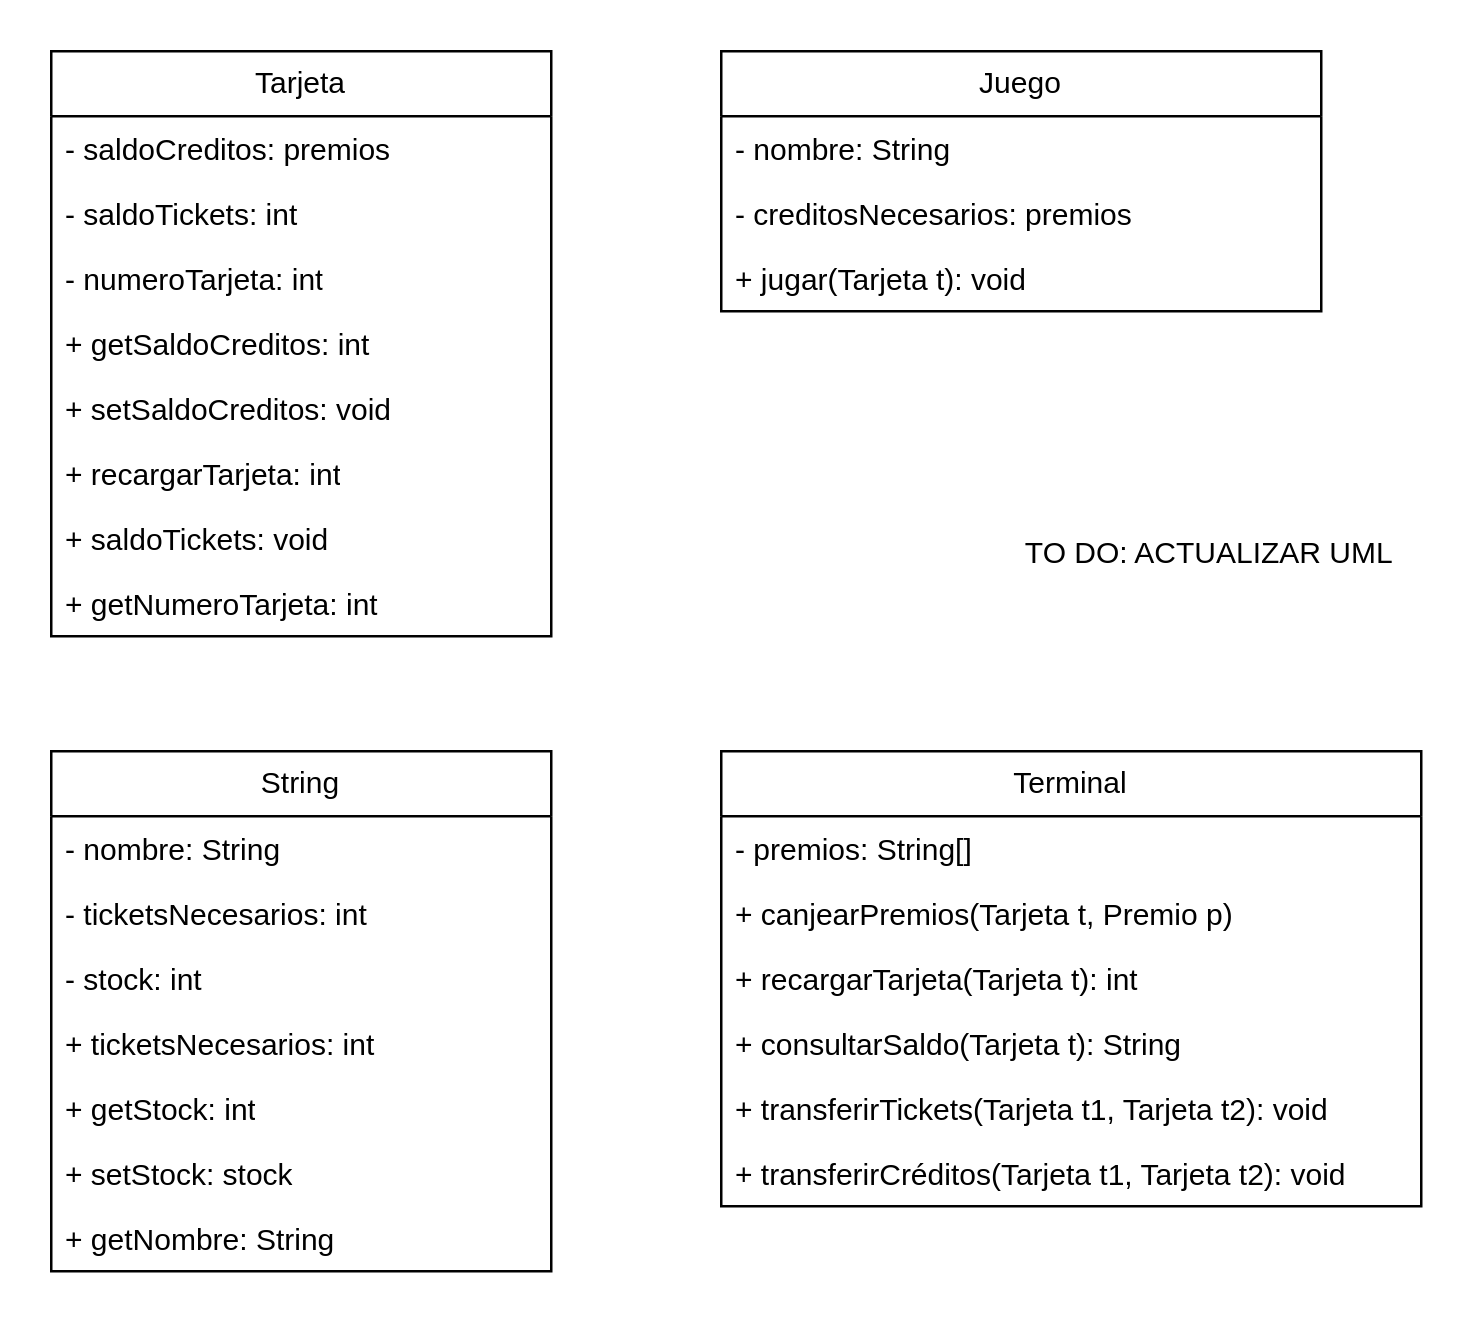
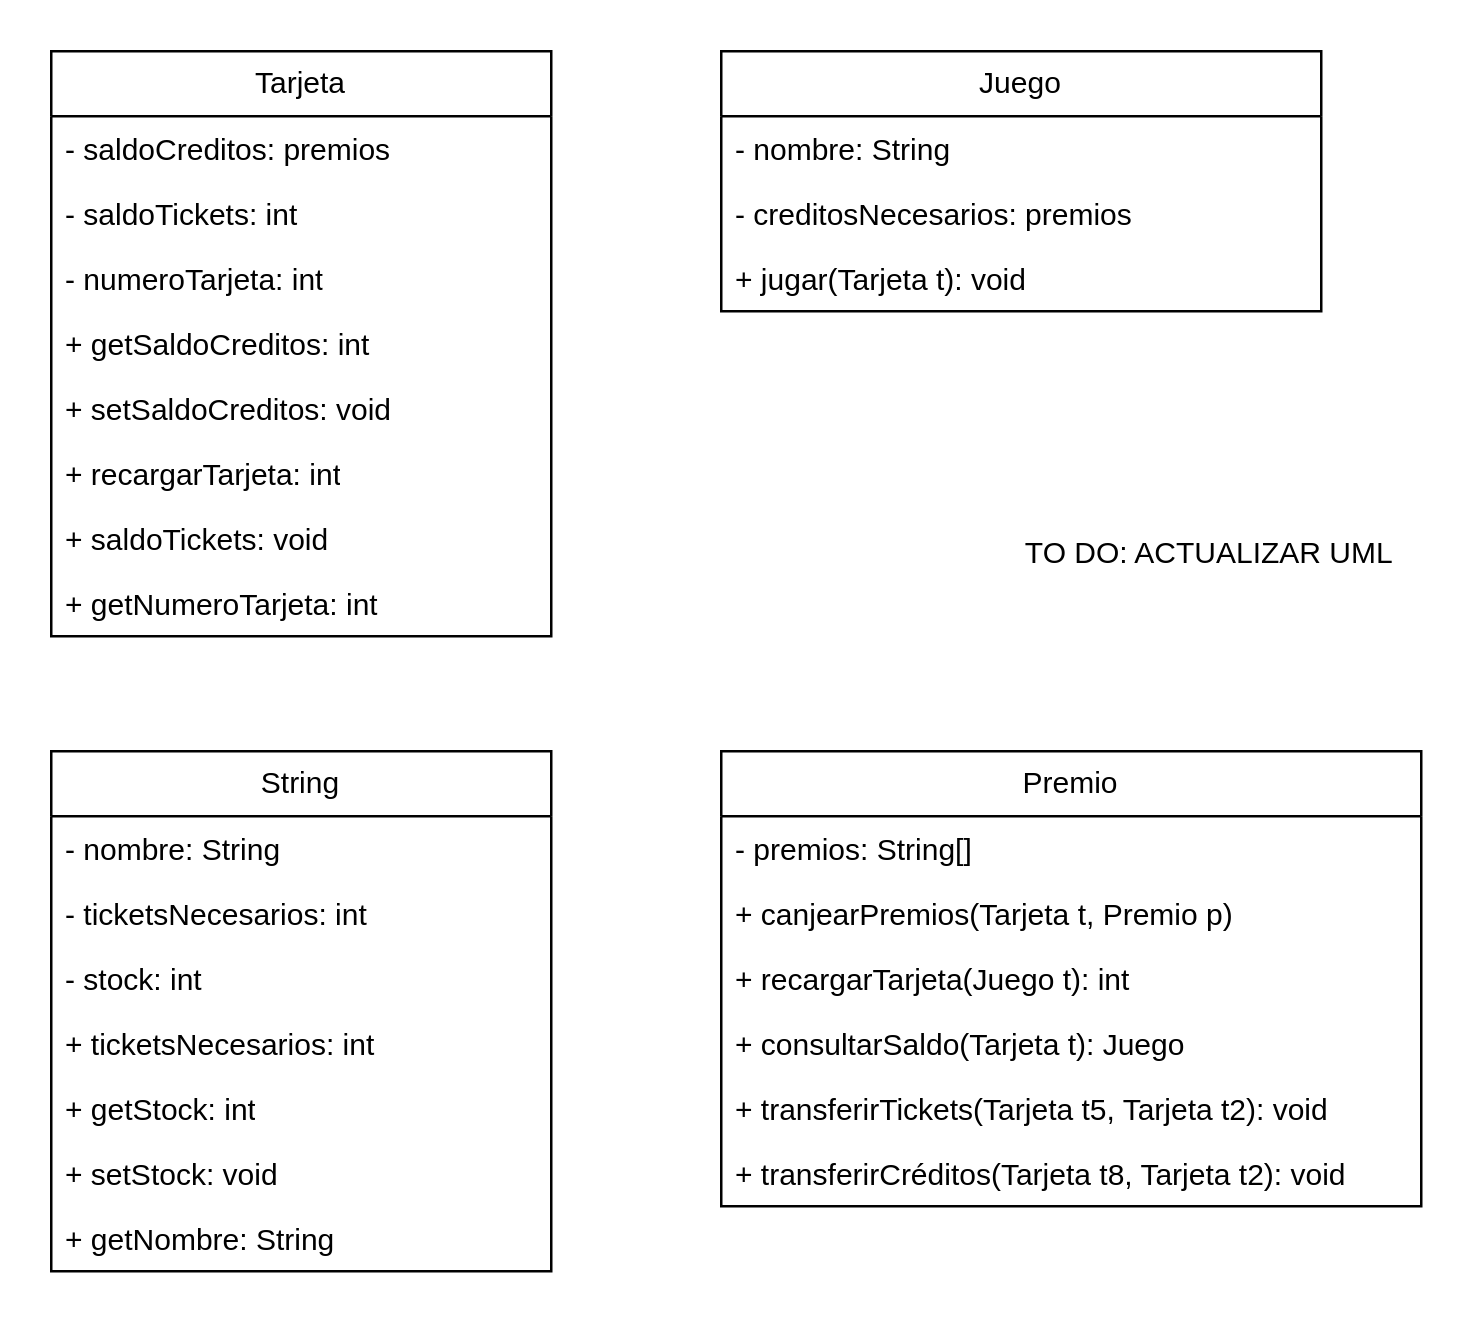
- <mxCell id="23" value="Terminal" style="swimlane;fontStyle=0;childLayout=stackLayout;horizontal=1;startSize=26;fillColor=none;horizontalStack=0;resizeParent=1;resizeParentMax=0;resizeLast=0;collapsible=1;marginBottom=0;whiteSpace=wrap;html=1;" parent="1" vertex="1"><mxGeometry x="288" y="300" width="280" height="182" as="geometry" /></mxCell>
+ <mxCell id="23" value="Premio" style="swimlane;fontStyle=0;childLayout=stackLayout;horizontal=1;startSize=26;fillColor=none;horizontalStack=0;resizeParent=1;resizeParentMax=0;resizeLast=0;collapsible=1;marginBottom=0;whiteSpace=wrap;html=1;" parent="1" vertex="1"><mxGeometry x="288" y="300" width="280" height="182" as="geometry" /></mxCell>
- <mxCell id="26" value="+ recargarTarjeta(Tarjeta t): int" style="text;strokeColor=none;fillColor=none;align=left;verticalAlign=top;spacingLeft=4;spacingRight=4;overflow=hidden;rotatable=0;points=[[0,0.5],[1,0.5]];portConstraint=eastwest;whiteSpace=wrap;html=1;" parent="23" vertex="1"><mxGeometry y="78" width="280" height="26" as="geometry" /></mxCell>
+ <mxCell id="26" value="+ recargarTarjeta(Juego t): int" style="text;strokeColor=none;fillColor=none;align=left;verticalAlign=top;spacingLeft=4;spacingRight=4;overflow=hidden;rotatable=0;points=[[0,0.5],[1,0.5]];portConstraint=eastwest;whiteSpace=wrap;html=1;" parent="23" vertex="1"><mxGeometry y="78" width="280" height="26" as="geometry" /></mxCell>
- <mxCell id="27" value="+ consultarSaldo(Tarjeta t): String" style="text;strokeColor=none;fillColor=none;align=left;verticalAlign=top;spacingLeft=4;spacingRight=4;overflow=hidden;rotatable=0;points=[[0,0.5],[1,0.5]];portConstraint=eastwest;whiteSpace=wrap;html=1;" parent="23" vertex="1"><mxGeometry y="104" width="280" height="26" as="geometry" /></mxCell>
+ <mxCell id="27" value="+ consultarSaldo(Tarjeta t): Juego" style="text;strokeColor=none;fillColor=none;align=left;verticalAlign=top;spacingLeft=4;spacingRight=4;overflow=hidden;rotatable=0;points=[[0,0.5],[1,0.5]];portConstraint=eastwest;whiteSpace=wrap;html=1;" parent="23" vertex="1"><mxGeometry y="104" width="280" height="26" as="geometry" /></mxCell>
- <mxCell id="28" value="+ transferirTickets(Tarjeta t1, Tarjeta t2): void" style="text;strokeColor=none;fillColor=none;align=left;verticalAlign=top;spacingLeft=4;spacingRight=4;overflow=hidden;rotatable=0;points=[[0,0.5],[1,0.5]];portConstraint=eastwest;whiteSpace=wrap;html=1;" parent="23" vertex="1"><mxGeometry y="130" width="280" height="26" as="geometry" /></mxCell>
+ <mxCell id="28" value="+ transferirTickets(Tarjeta t5, Tarjeta t2): void" style="text;strokeColor=none;fillColor=none;align=left;verticalAlign=top;spacingLeft=4;spacingRight=4;overflow=hidden;rotatable=0;points=[[0,0.5],[1,0.5]];portConstraint=eastwest;whiteSpace=wrap;html=1;" parent="23" vertex="1"><mxGeometry y="130" width="280" height="26" as="geometry" /></mxCell>
- <mxCell id="21" value="+ setStock: stock" style="text;strokeColor=none;fillColor=none;align=left;verticalAlign=top;spacingLeft=4;spacingRight=4;overflow=hidden;rotatable=0;points=[[0,0.5],[1,0.5]];portConstraint=eastwest;whiteSpace=wrap;html=1;" parent="15" vertex="1"><mxGeometry y="156" width="200" height="26" as="geometry" /></mxCell>
+ <mxCell id="21" value="+ setStock: void" style="text;strokeColor=none;fillColor=none;align=left;verticalAlign=top;spacingLeft=4;spacingRight=4;overflow=hidden;rotatable=0;points=[[0,0.5],[1,0.5]];portConstraint=eastwest;whiteSpace=wrap;html=1;" parent="15" vertex="1"><mxGeometry y="156" width="200" height="26" as="geometry" /></mxCell>
- <mxCell id="29" value="+ transferirCréditos(Tarjeta t1, Tarjeta t2): void" style="text;strokeColor=none;fillColor=none;align=left;verticalAlign=top;spacingLeft=4;spacingRight=4;overflow=hidden;rotatable=0;points=[[0,0.5],[1,0.5]];portConstraint=eastwest;whiteSpace=wrap;html=1;" vertex="1" parent="23"><mxGeometry y="156" width="280" height="26" as="geometry" /></mxCell>
+ <mxCell id="29" value="+ transferirCréditos(Tarjeta t8, Tarjeta t2): void" style="text;strokeColor=none;fillColor=none;align=left;verticalAlign=top;spacingLeft=4;spacingRight=4;overflow=hidden;rotatable=0;points=[[0,0.5],[1,0.5]];portConstraint=eastwest;whiteSpace=wrap;html=1;" vertex="1" parent="23"><mxGeometry y="156" width="280" height="26" as="geometry" /></mxCell>
